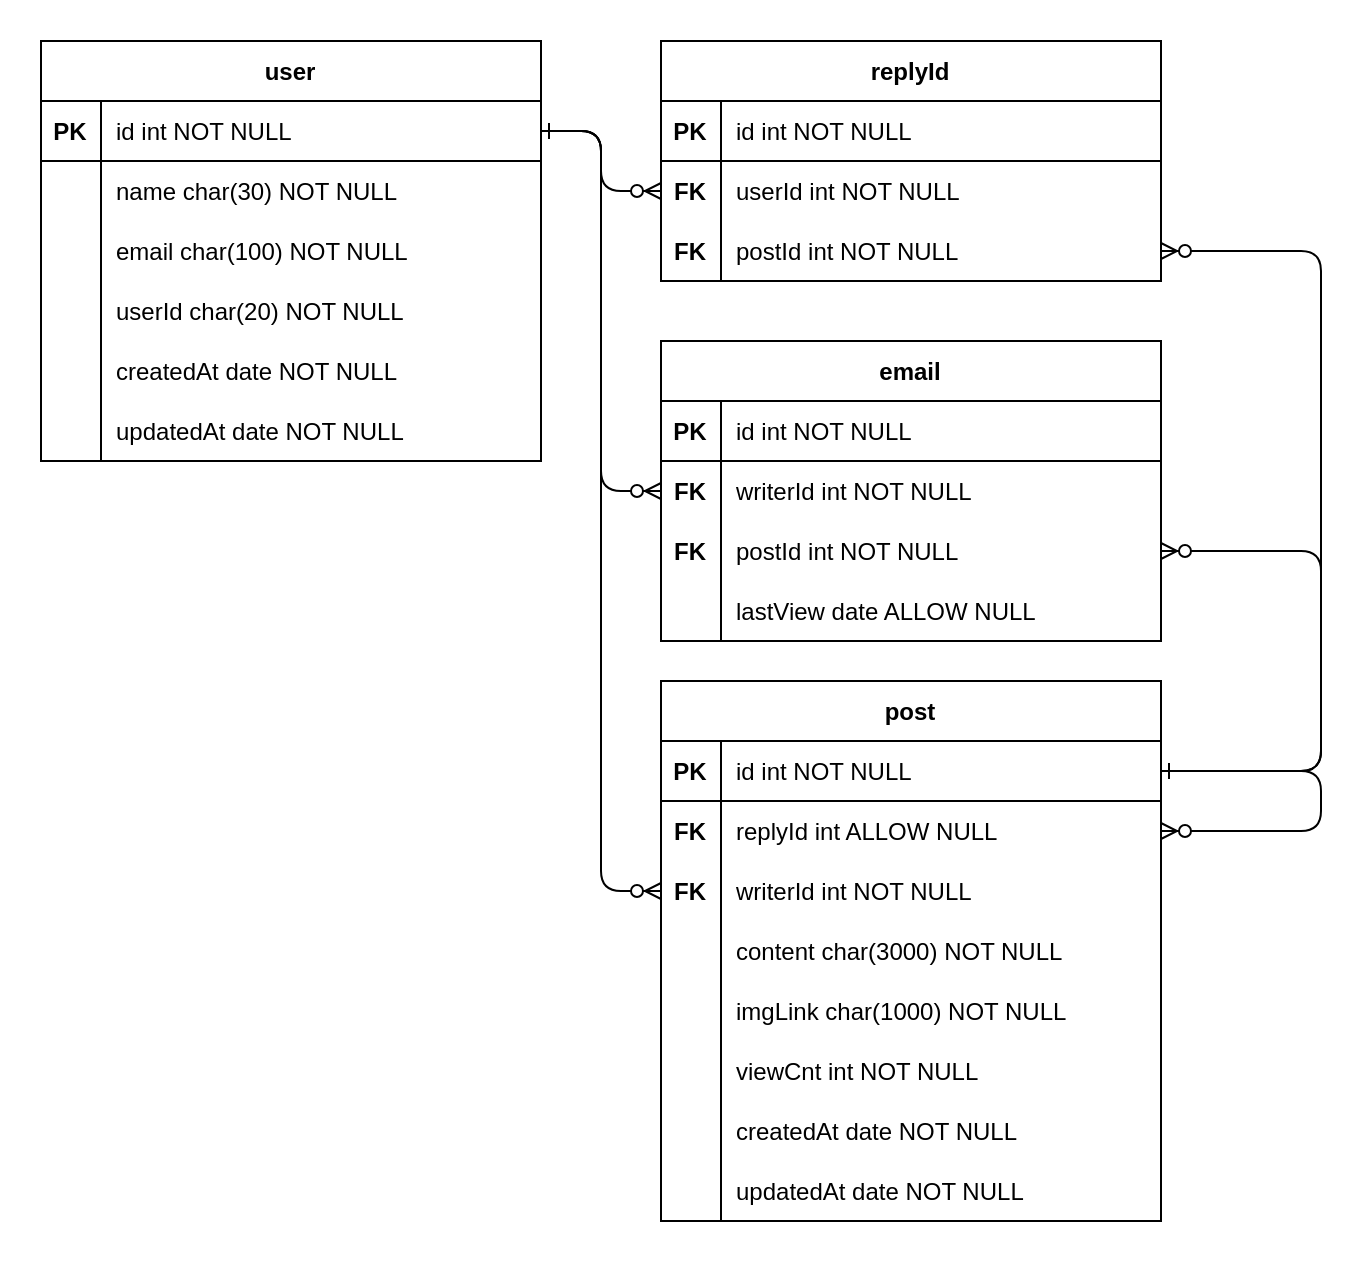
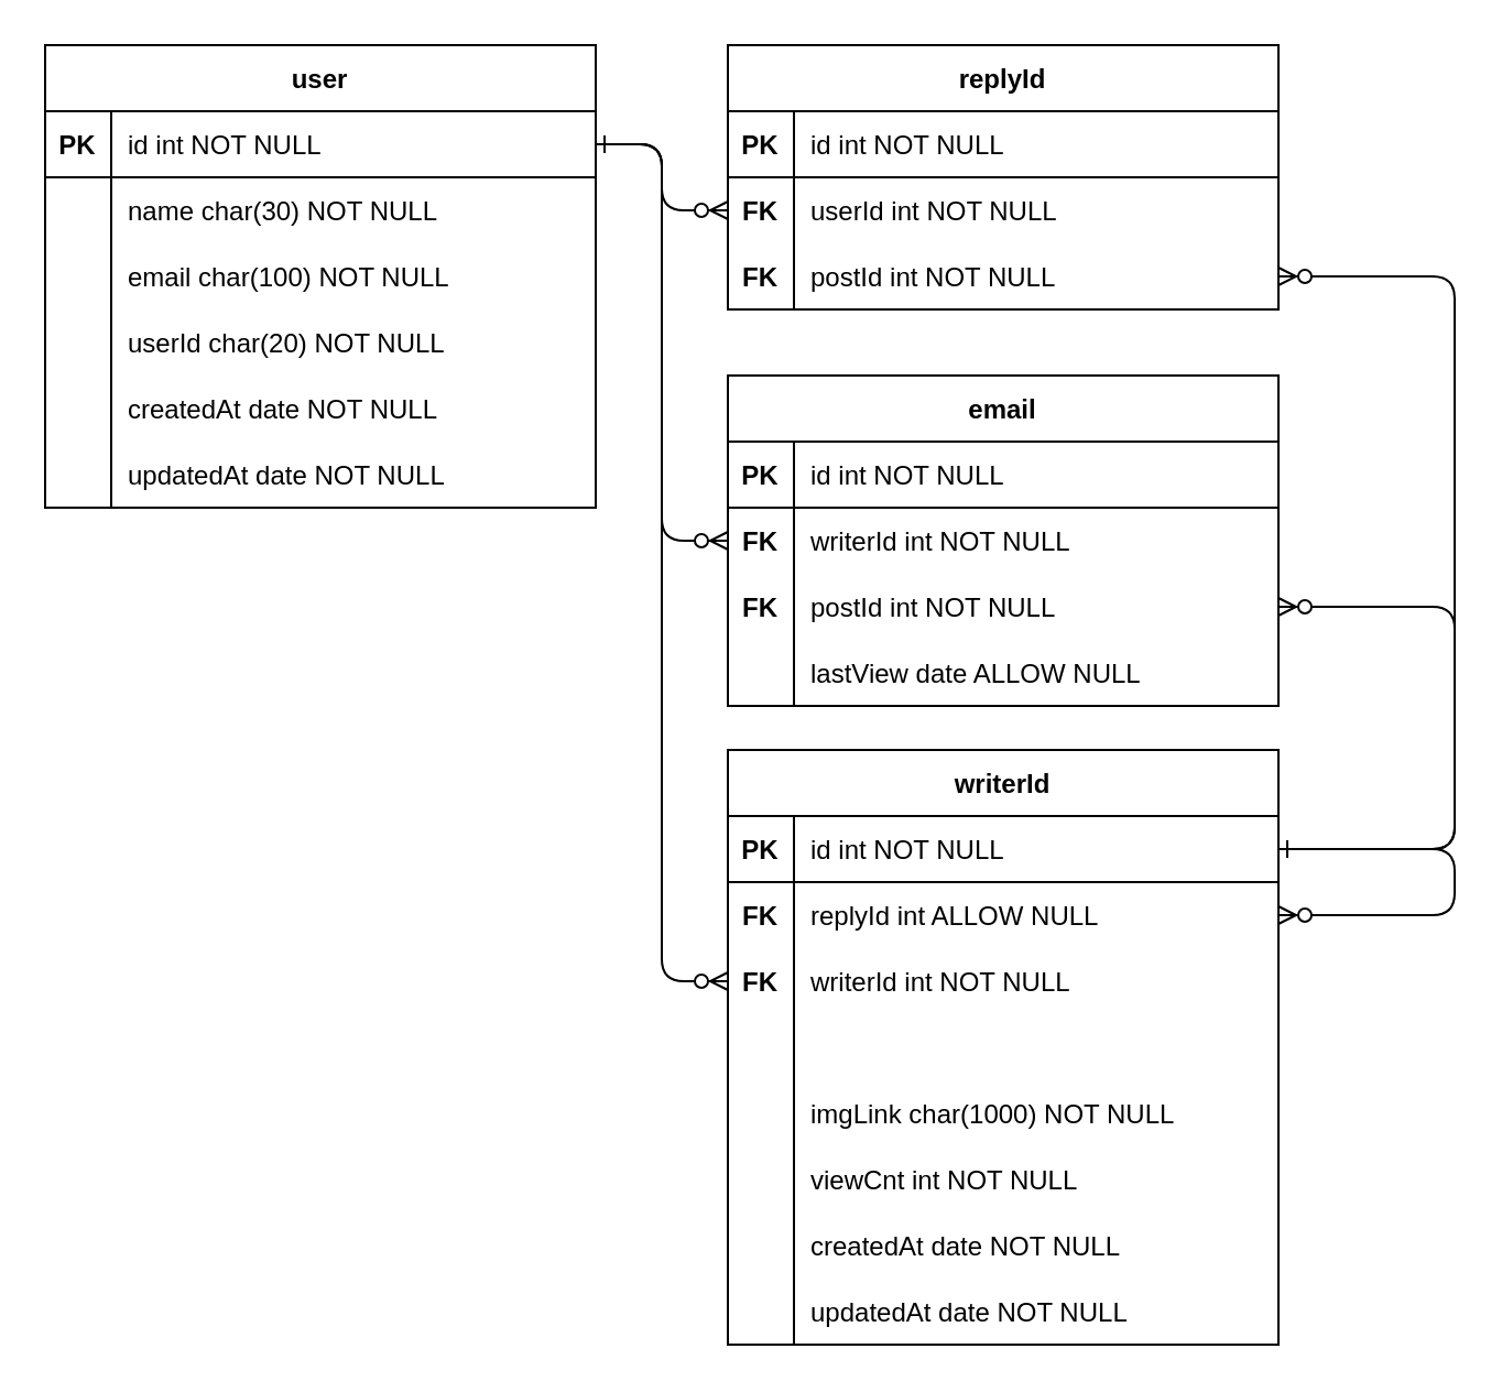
- <mxCell id="32" value="post" style="shape=table;startSize=30;container=1;collapsible=1;childLayout=tableLayout;fixedRows=1;rowLines=0;fontStyle=1;align=center;resizeLast=1;" parent="1" vertex="1"><mxGeometry x="330" y="340" width="250" height="270" as="geometry" /></mxCell>
+ <mxCell id="32" value="writerId" style="shape=table;startSize=30;container=1;collapsible=1;childLayout=tableLayout;fixedRows=1;rowLines=0;fontStyle=1;align=center;resizeLast=1;" parent="1" vertex="1"><mxGeometry x="330" y="340" width="250" height="270" as="geometry" /></mxCell>
- <mxCell id="44" value="content char(3000) NOT NULL" style="shape=partialRectangle;overflow=hidden;connectable=0;fillColor=none;top=0;left=0;bottom=0;right=0;align=left;spacingLeft=6;" parent="42" vertex="1"><mxGeometry x="30" width="220" height="30" as="geometry"><mxRectangle width="220" height="30" as="alternateBounds" /></mxGeometry></mxCell>
